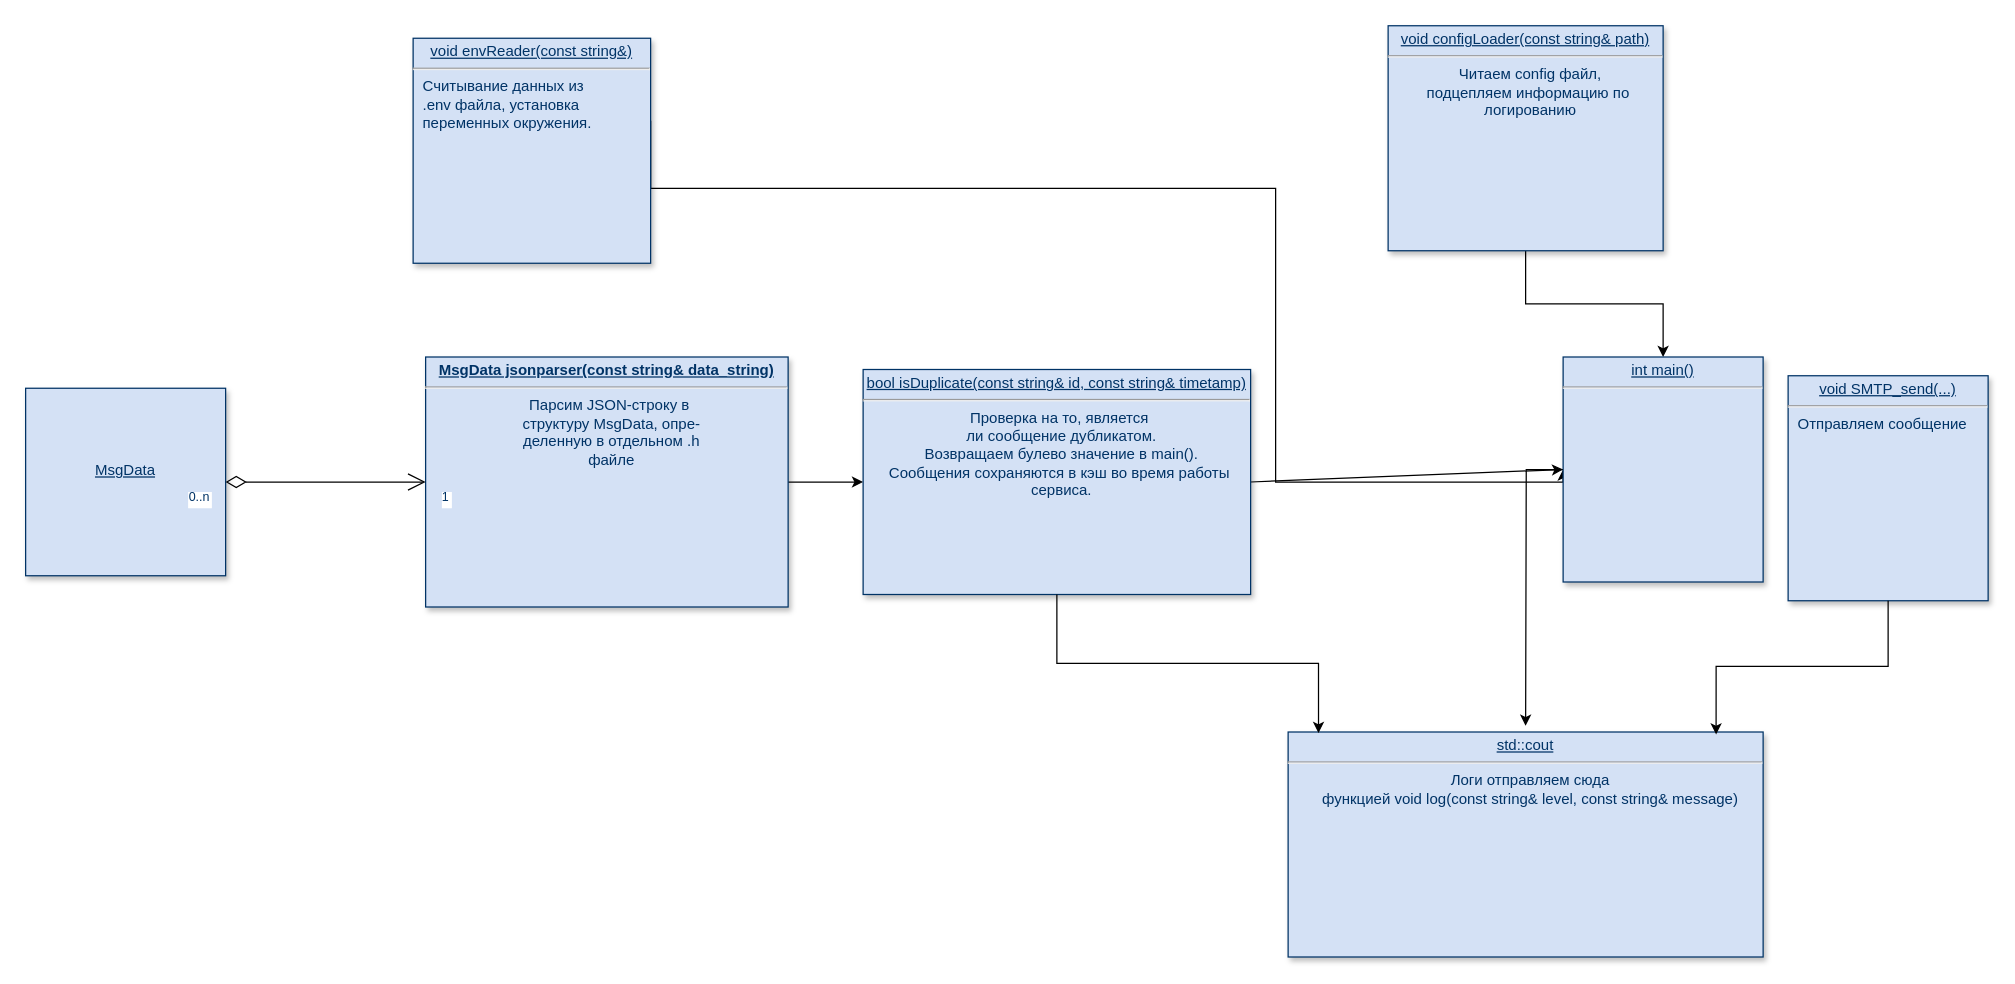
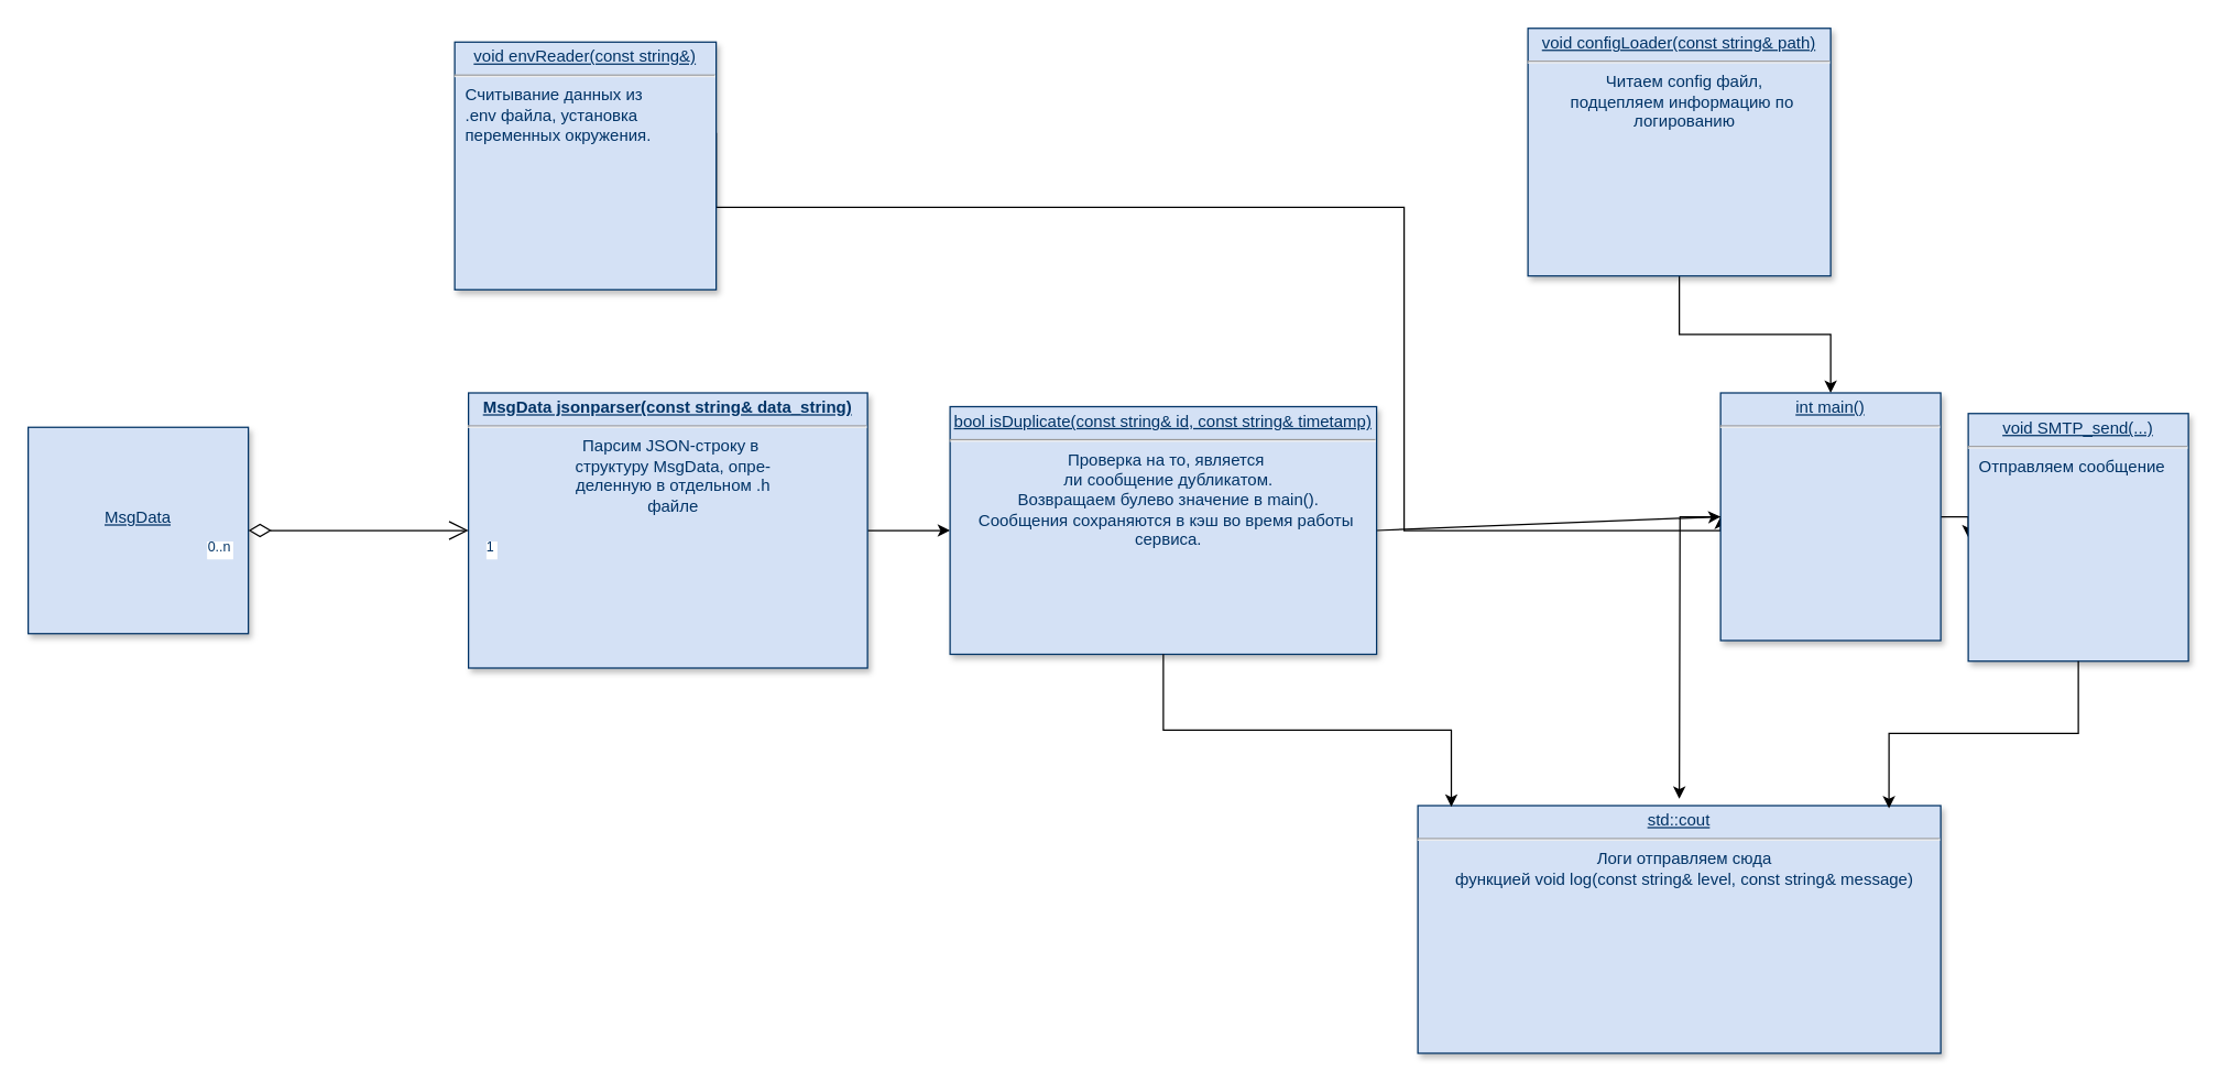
+ <mxCell id="12" style="edgeStyle=orthogonalEdgeStyle;rounded=0;orthogonalLoop=1;jettySize=auto;html=1;exitX=1;exitY=0.5;exitDx=0;exitDy=0;entryX=0;entryY=0.5;entryDx=0;entryDy=0;" edge="1" parent="1" source="14" target="17"><mxGeometry relative="1" as="geometry" /></mxCell>
